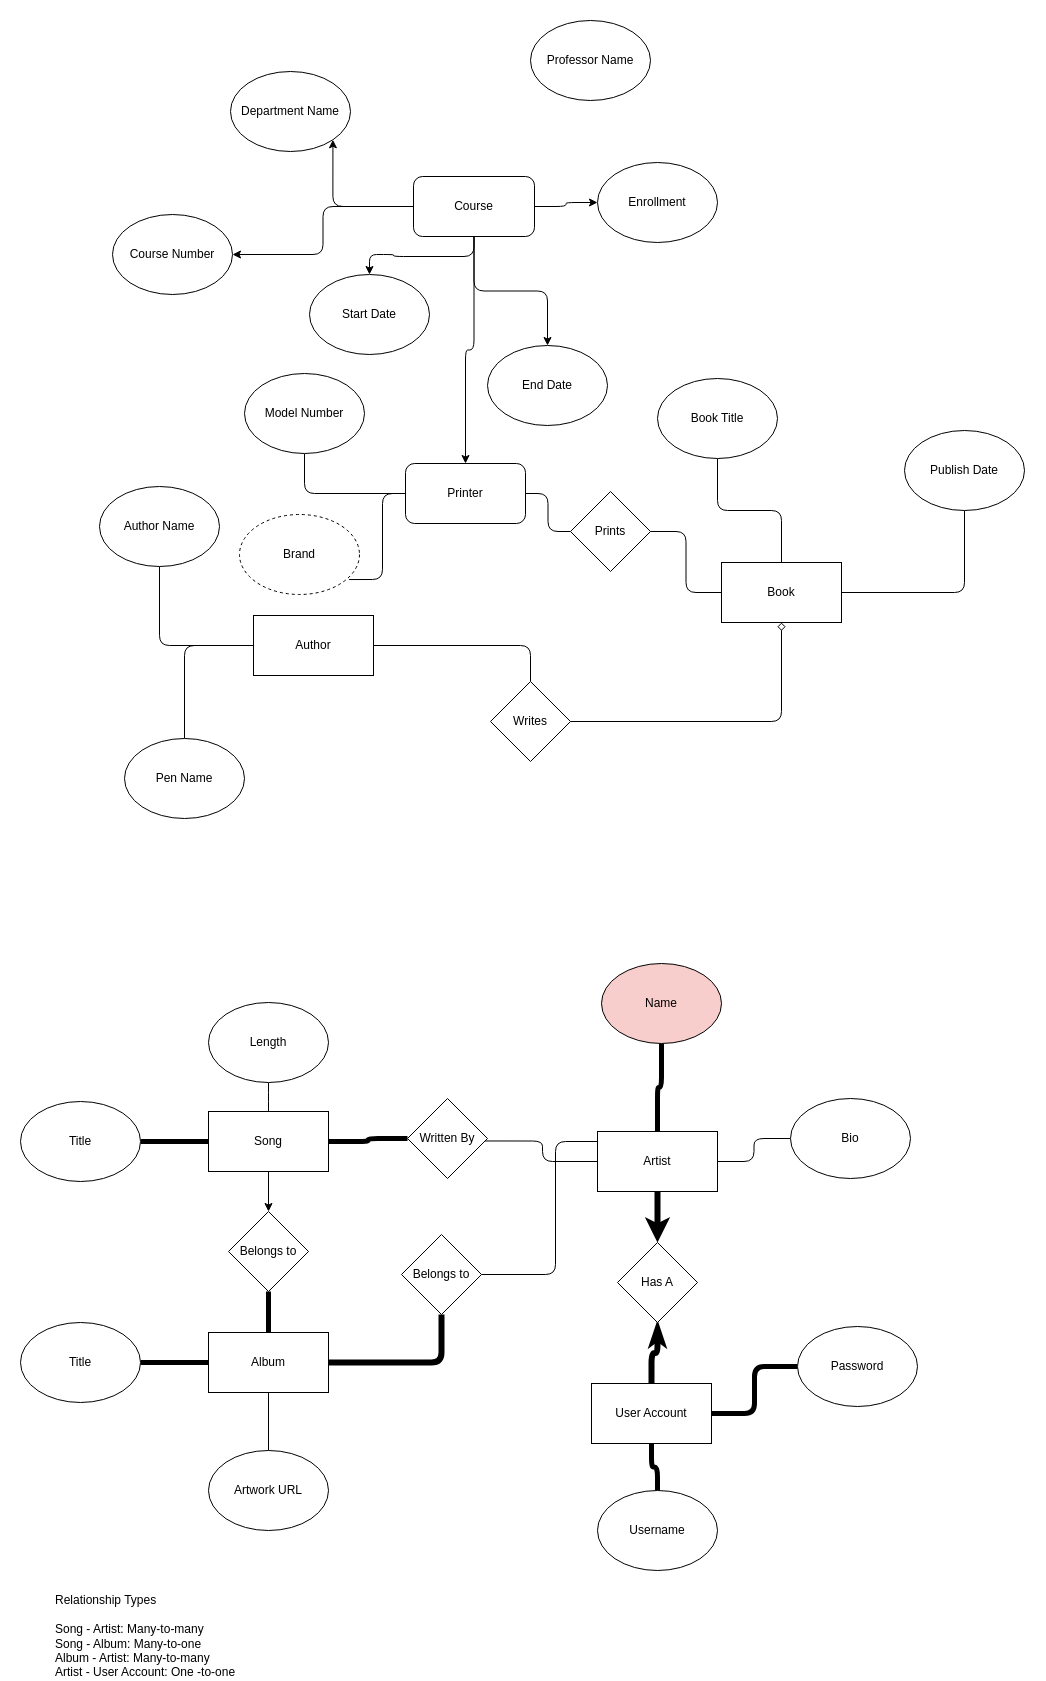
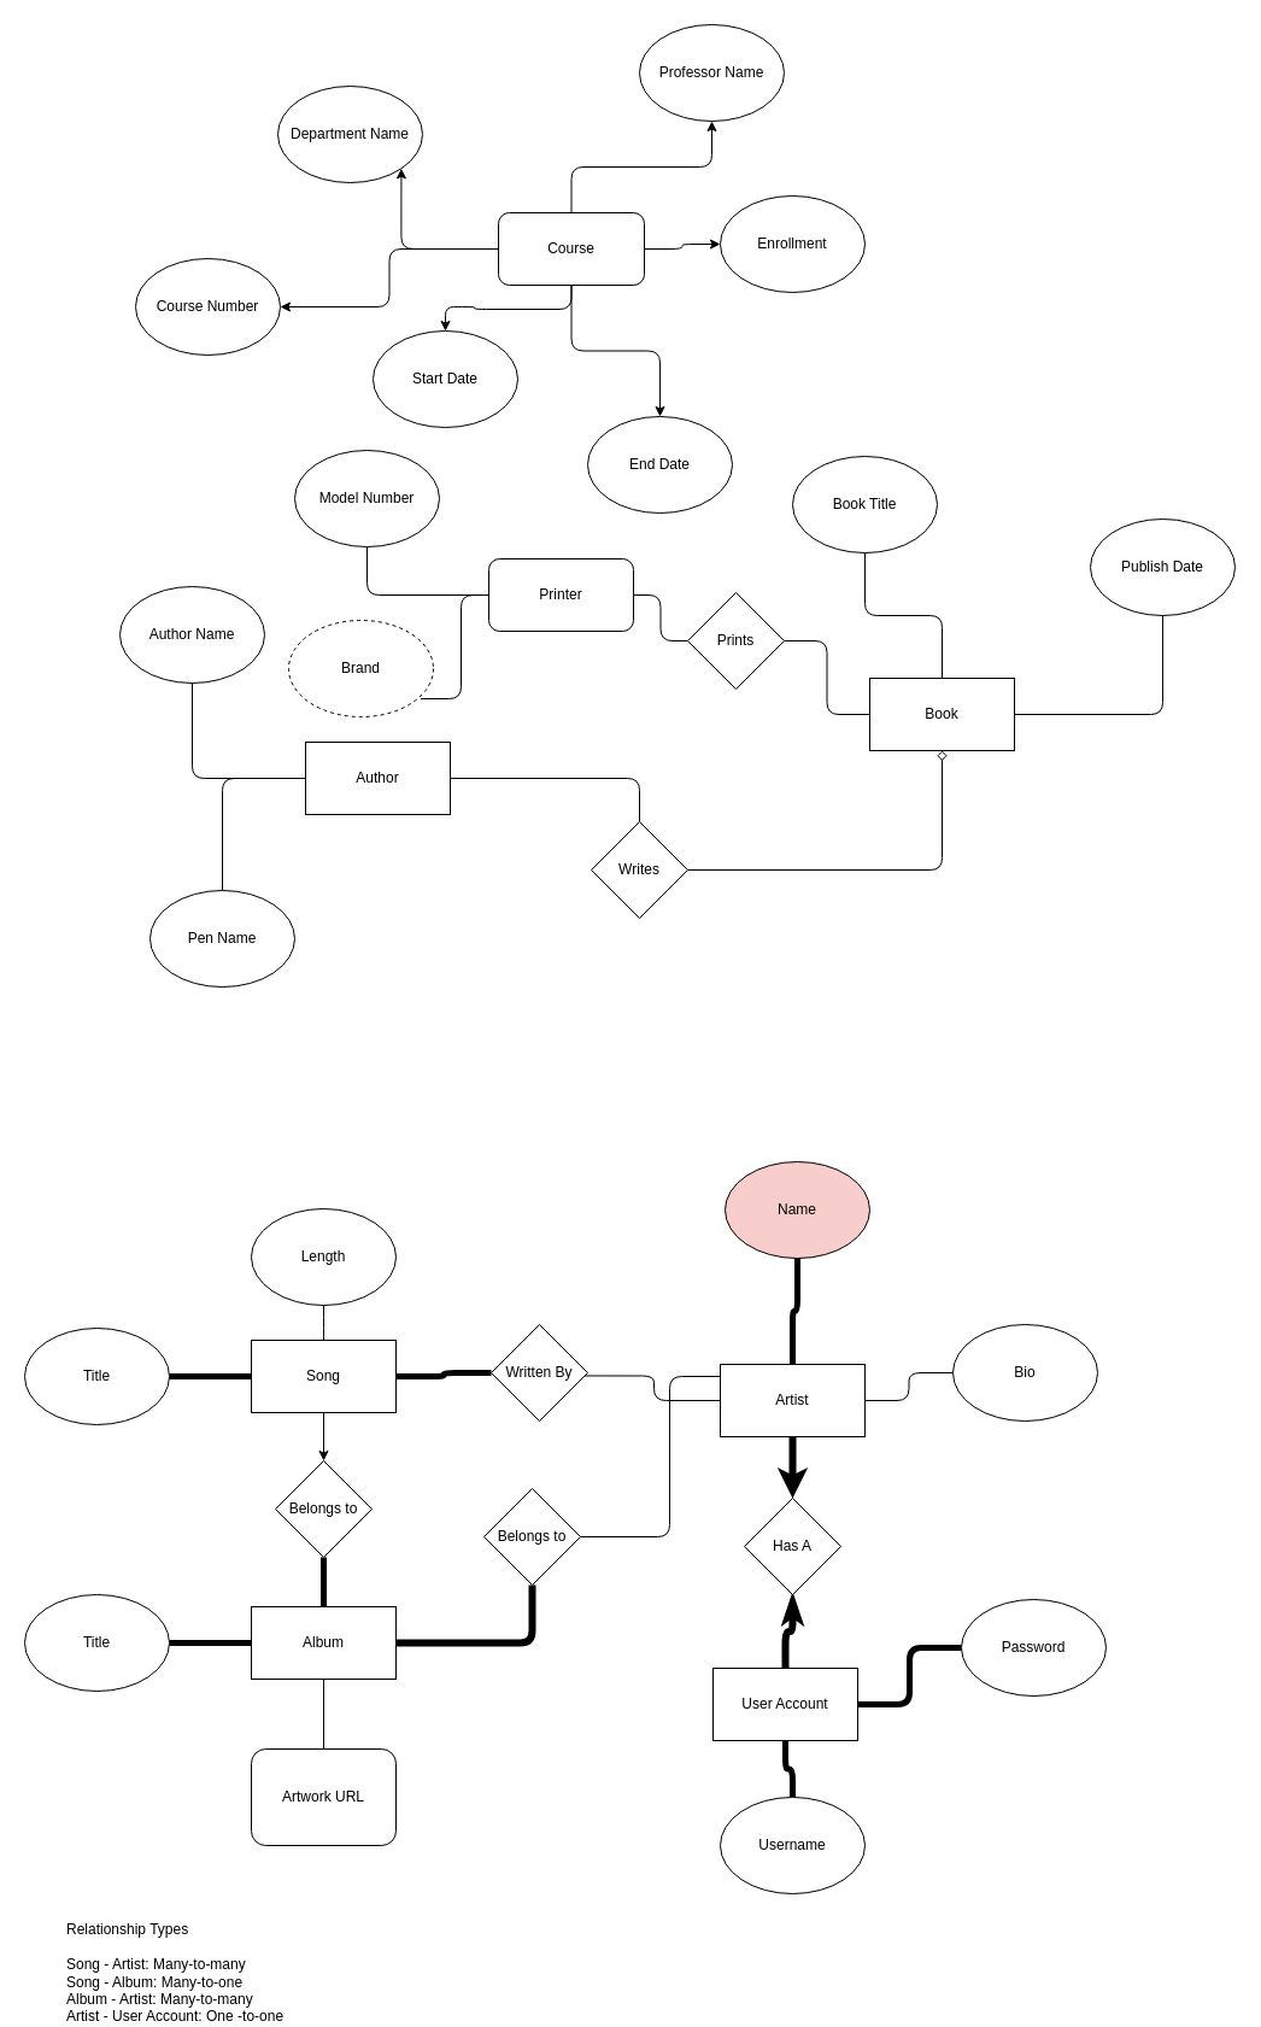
- <mxCell id="7" style="edgeStyle=orthogonalEdgeStyle;curved=0;rounded=1;sketch=0;orthogonalLoop=1;jettySize=auto;html=1;" edge="1" parent="1" source="8" target="24"><mxGeometry relative="1" as="geometry" /></mxCell>
+ <mxCell id="7" style="edgeStyle=orthogonalEdgeStyle;curved=0;rounded=1;sketch=0;orthogonalLoop=1;jettySize=auto;html=1;" edge="1" parent="1" source="8" target="13"><mxGeometry relative="1" as="geometry" /></mxCell>
- <mxCell id="58" value="Artwork URL" style="ellipse;whiteSpace=wrap;html=1;rounded=0;sketch=0;" vertex="1" parent="1"><mxGeometry x="208" y="1450" width="120" height="80" as="geometry" /></mxCell>
+ <mxCell id="58" value="Artwork URL" style="whiteSpace=wrap;html=1;sketch=0;rounded=1;" vertex="1" parent="1"><mxGeometry x="208" y="1450" width="120" height="80" as="geometry" /></mxCell>
